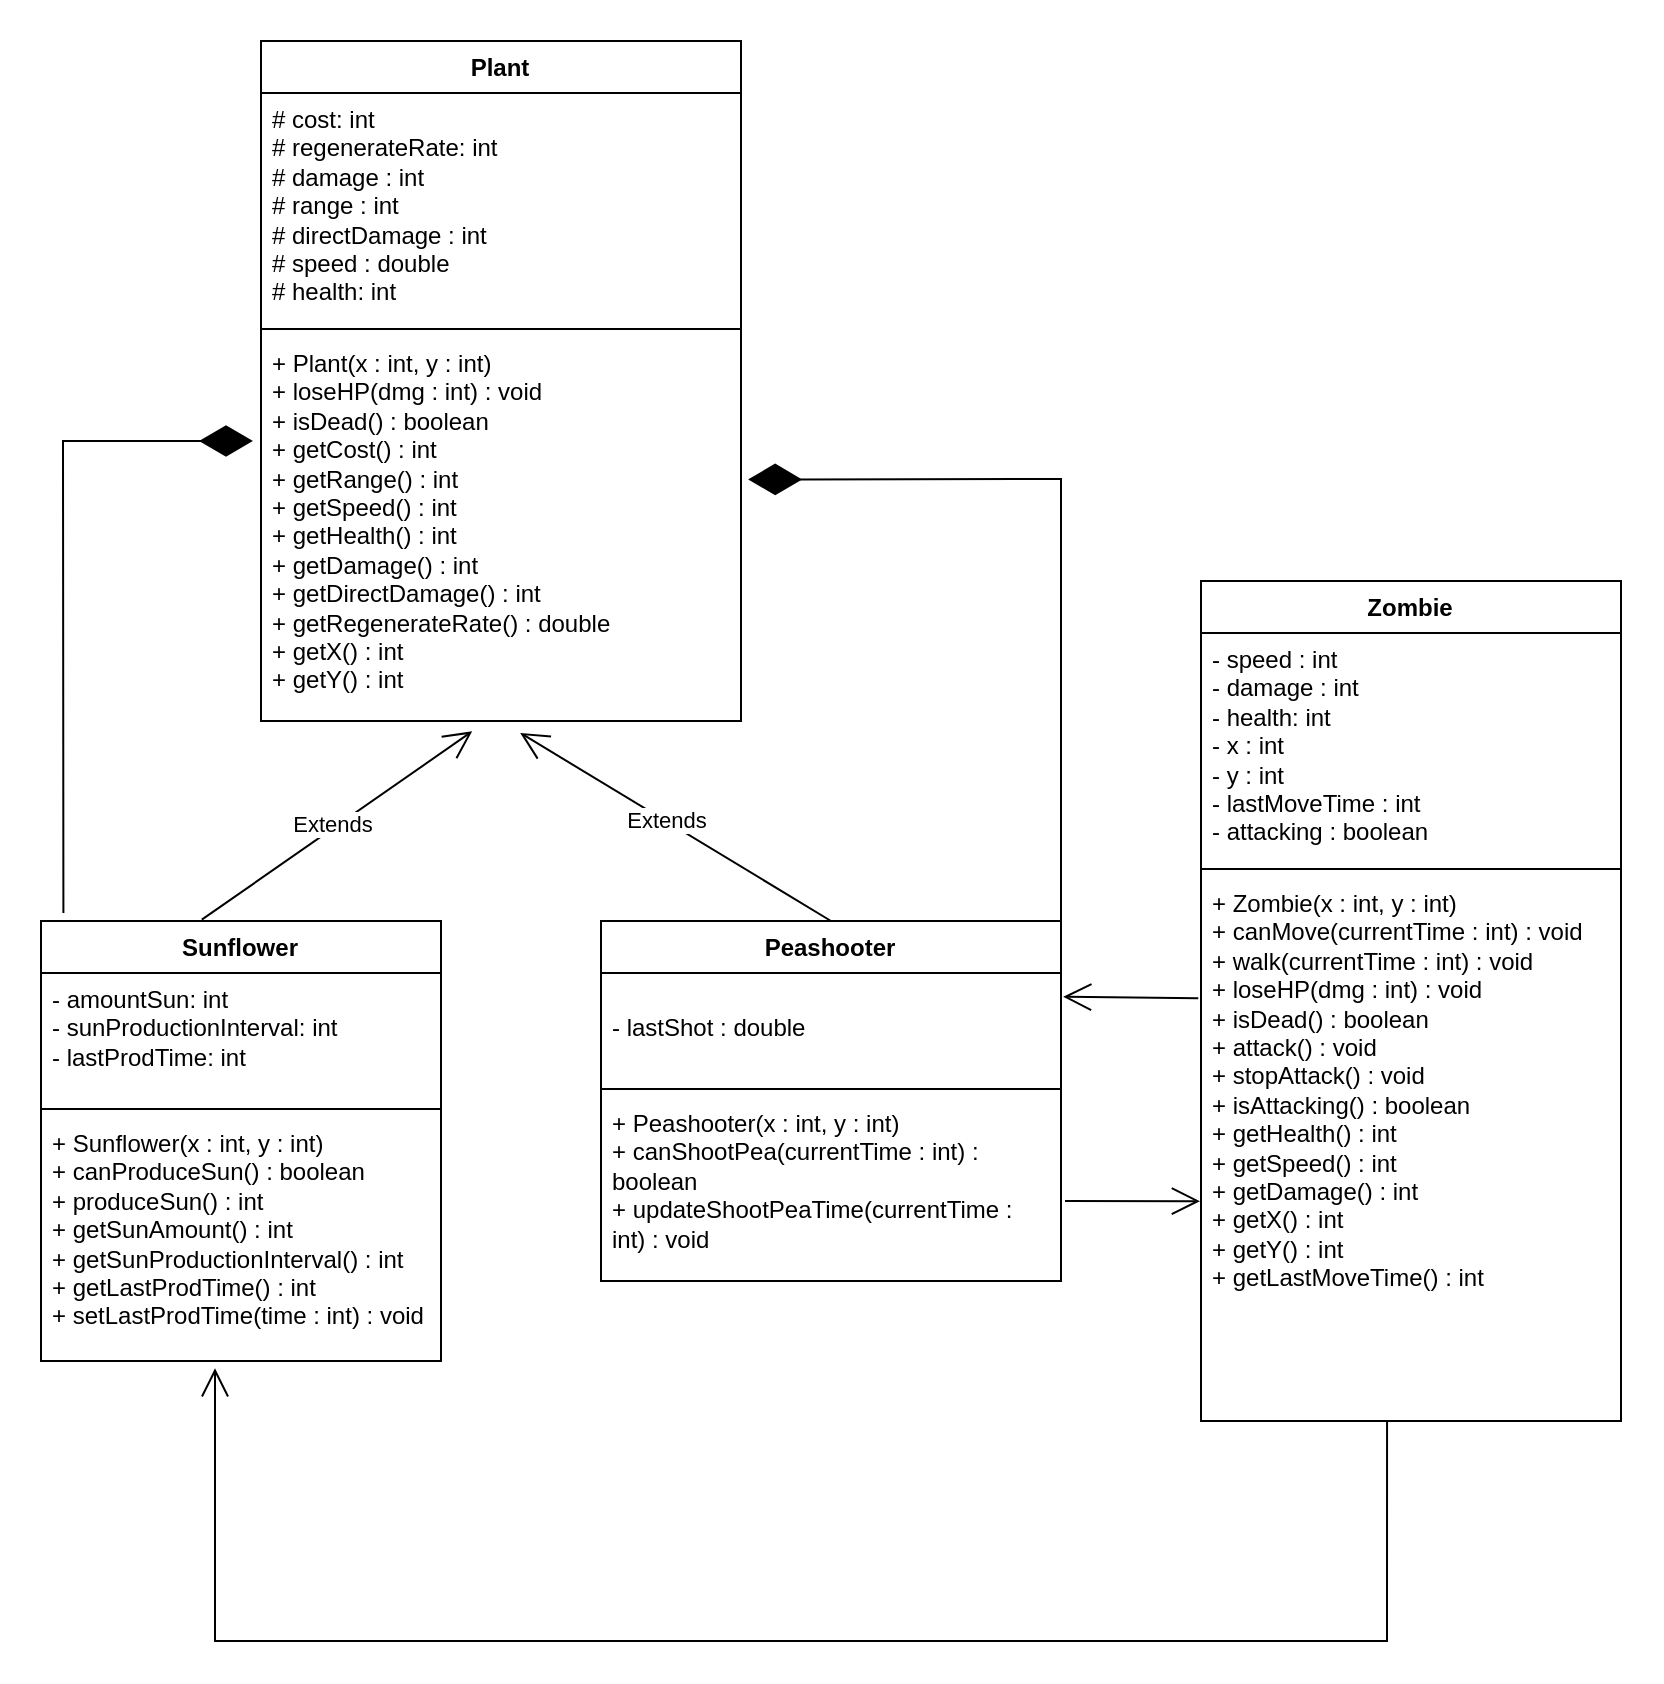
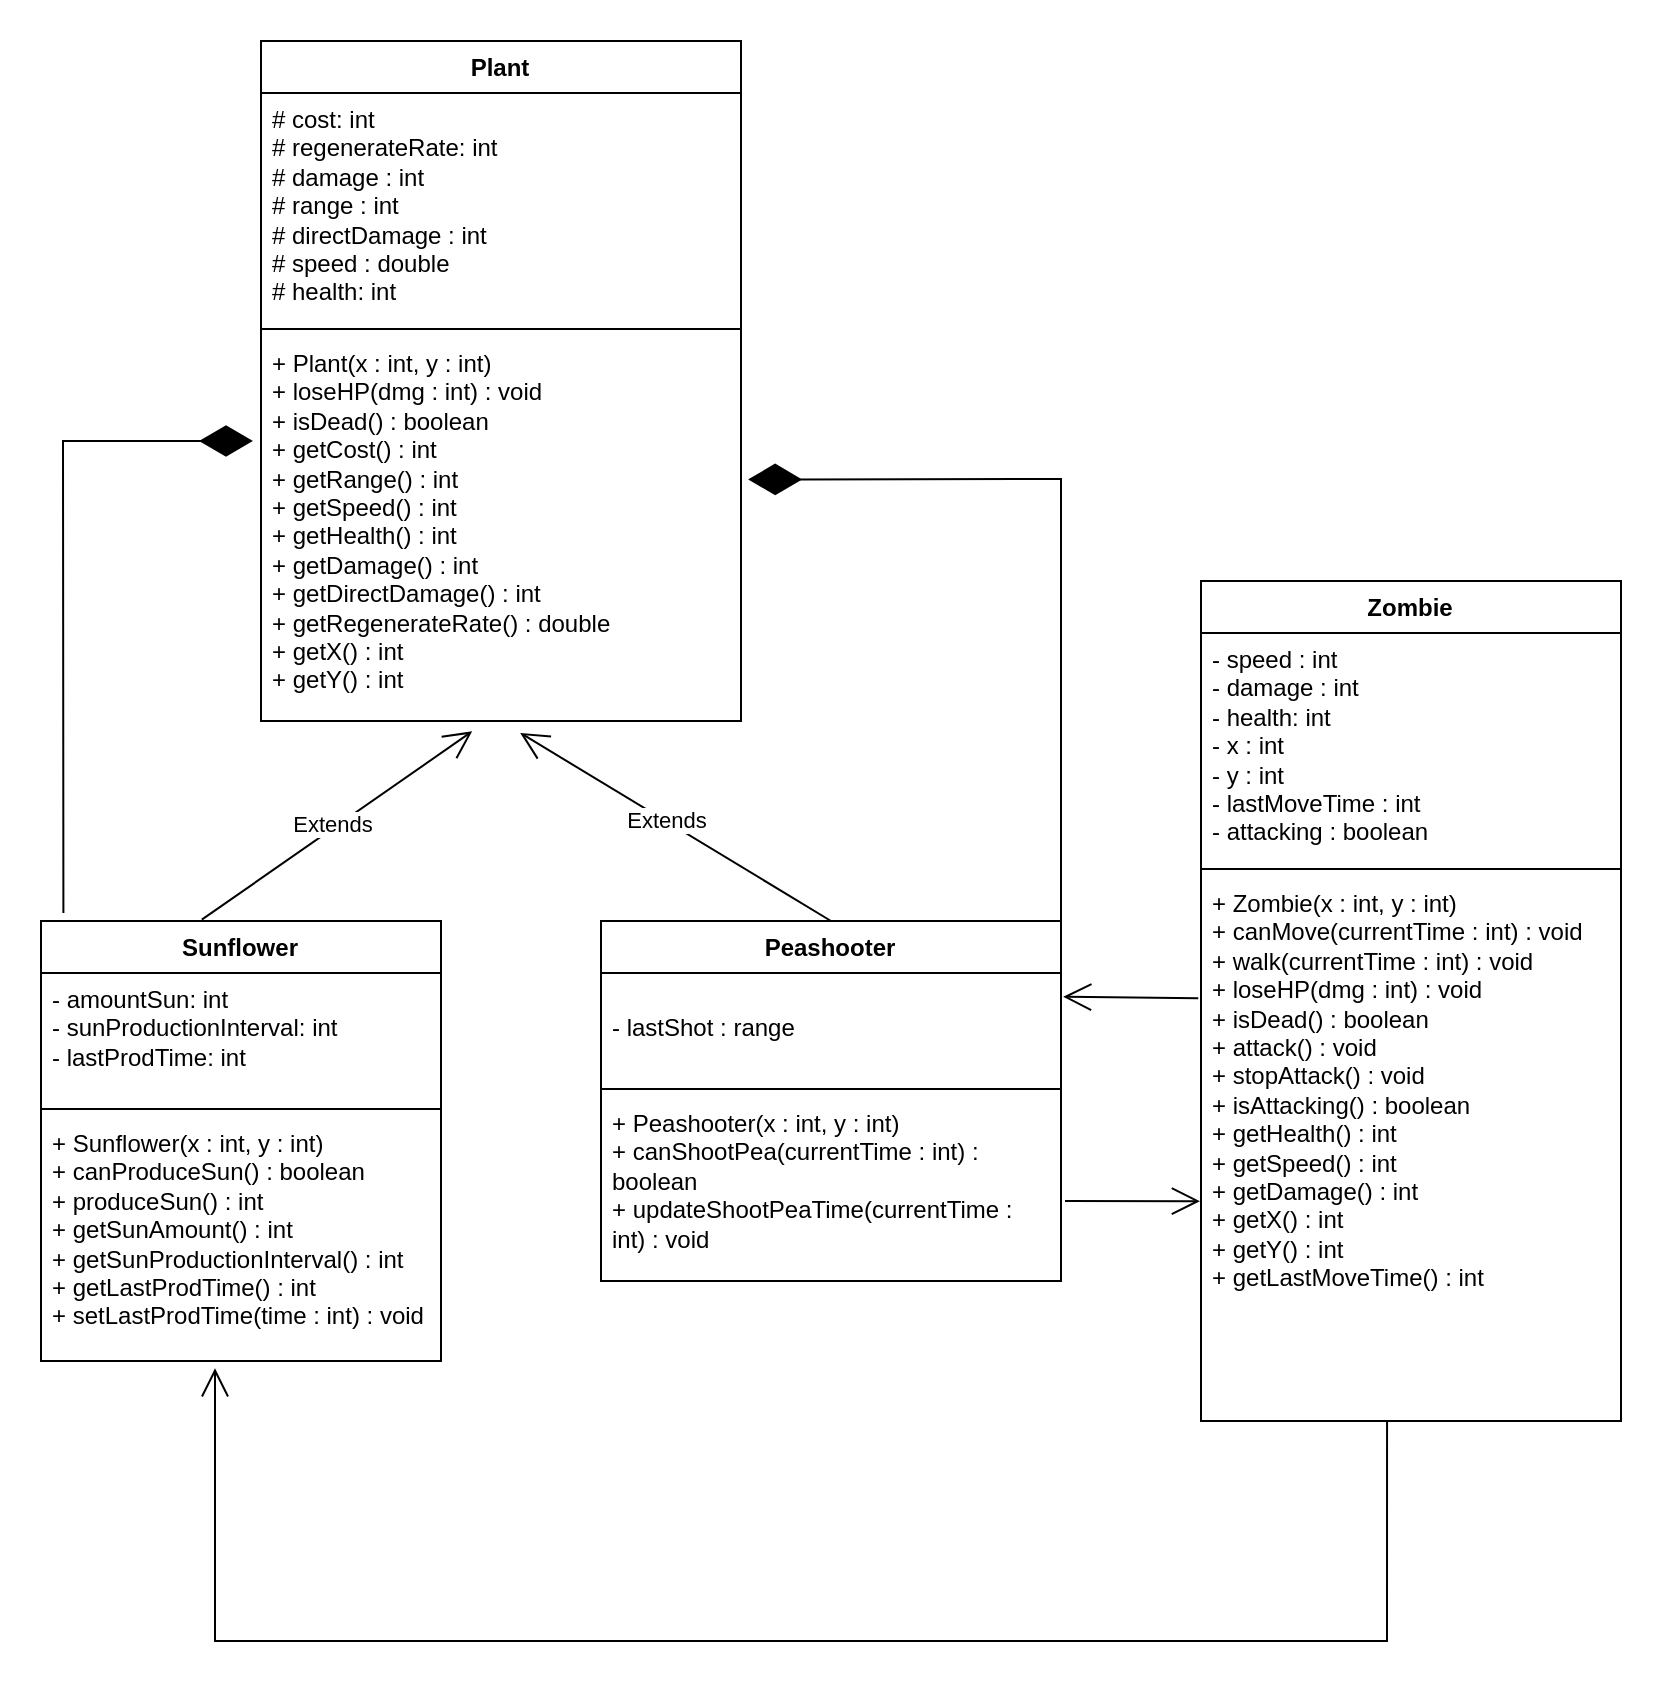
- <mxCell id="7" value="&lt;br&gt;&lt;div&gt;&lt;div&gt;&lt;div&gt;- lastShot : double&lt;/div&gt;&lt;div&gt;&lt;br&gt;&lt;/div&gt;&lt;div&gt;&lt;br&gt;&lt;/div&gt;&lt;div&gt;&lt;div&gt;&lt;br&gt;&lt;/div&gt;&lt;/div&gt;&lt;/div&gt;&lt;div&gt;&lt;br&gt;&lt;/div&gt;&lt;/div&gt;" style="text;strokeColor=none;fillColor=none;align=left;verticalAlign=top;spacingLeft=4;spacingRight=4;overflow=hidden;rotatable=0;points=[[0,0.5],[1,0.5]];portConstraint=eastwest;whiteSpace=wrap;html=1;" vertex="1" parent="6"><mxGeometry y="26" width="230" height="54" as="geometry" /></mxCell>
+ <mxCell id="7" value="&lt;br&gt;&lt;div&gt;&lt;div&gt;&lt;div&gt;- lastShot : range&lt;/div&gt;&lt;div&gt;&lt;br&gt;&lt;/div&gt;&lt;div&gt;&lt;br&gt;&lt;/div&gt;&lt;div&gt;&lt;div&gt;&lt;br&gt;&lt;/div&gt;&lt;/div&gt;&lt;/div&gt;&lt;div&gt;&lt;br&gt;&lt;/div&gt;&lt;/div&gt;" style="text;strokeColor=none;fillColor=none;align=left;verticalAlign=top;spacingLeft=4;spacingRight=4;overflow=hidden;rotatable=0;points=[[0,0.5],[1,0.5]];portConstraint=eastwest;whiteSpace=wrap;html=1;" vertex="1" parent="6"><mxGeometry y="26" width="230" height="54" as="geometry" /></mxCell>
